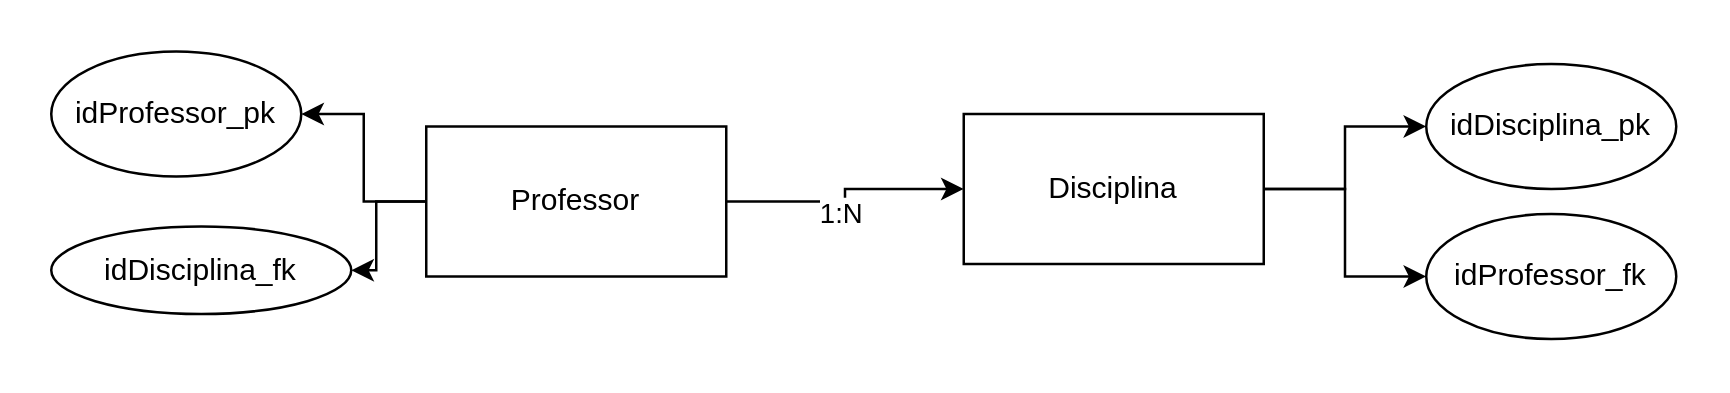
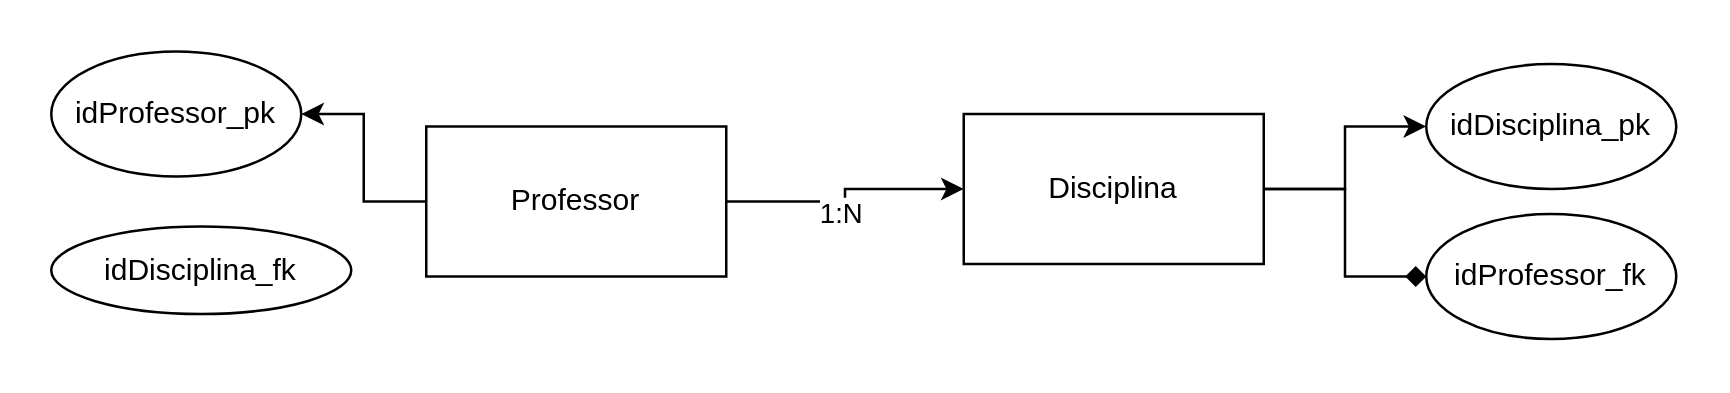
- <mxCell id="3" style="edgeStyle=orthogonalEdgeStyle;rounded=0;orthogonalLoop=1;jettySize=auto;html=1;exitX=0;exitY=0.5;exitDx=0;exitDy=0;entryX=1;entryY=0.5;entryDx=0;entryDy=0;" edge="1" parent="1" source="6" target="11"><mxGeometry relative="1" as="geometry" /></mxCell>
- <mxCell id="8" style="edgeStyle=orthogonalEdgeStyle;rounded=0;orthogonalLoop=1;jettySize=auto;html=1;exitX=1;exitY=0.5;exitDx=0;exitDy=0;entryX=0;entryY=0.5;entryDx=0;entryDy=0;" edge="1" parent="1" source="9" target="13"><mxGeometry relative="1" as="geometry" /></mxCell>
+ <mxCell id="8" style="edgeStyle=orthogonalEdgeStyle;rounded=0;orthogonalLoop=1;jettySize=auto;html=1;exitX=1;exitY=0.5;exitDx=0;exitDy=0;entryX=0;entryY=0.5;entryDx=0;entryDy=0;endArrow=diamond;" edge="1" parent="1" source="9" target="13"><mxGeometry relative="1" as="geometry" /></mxCell>
